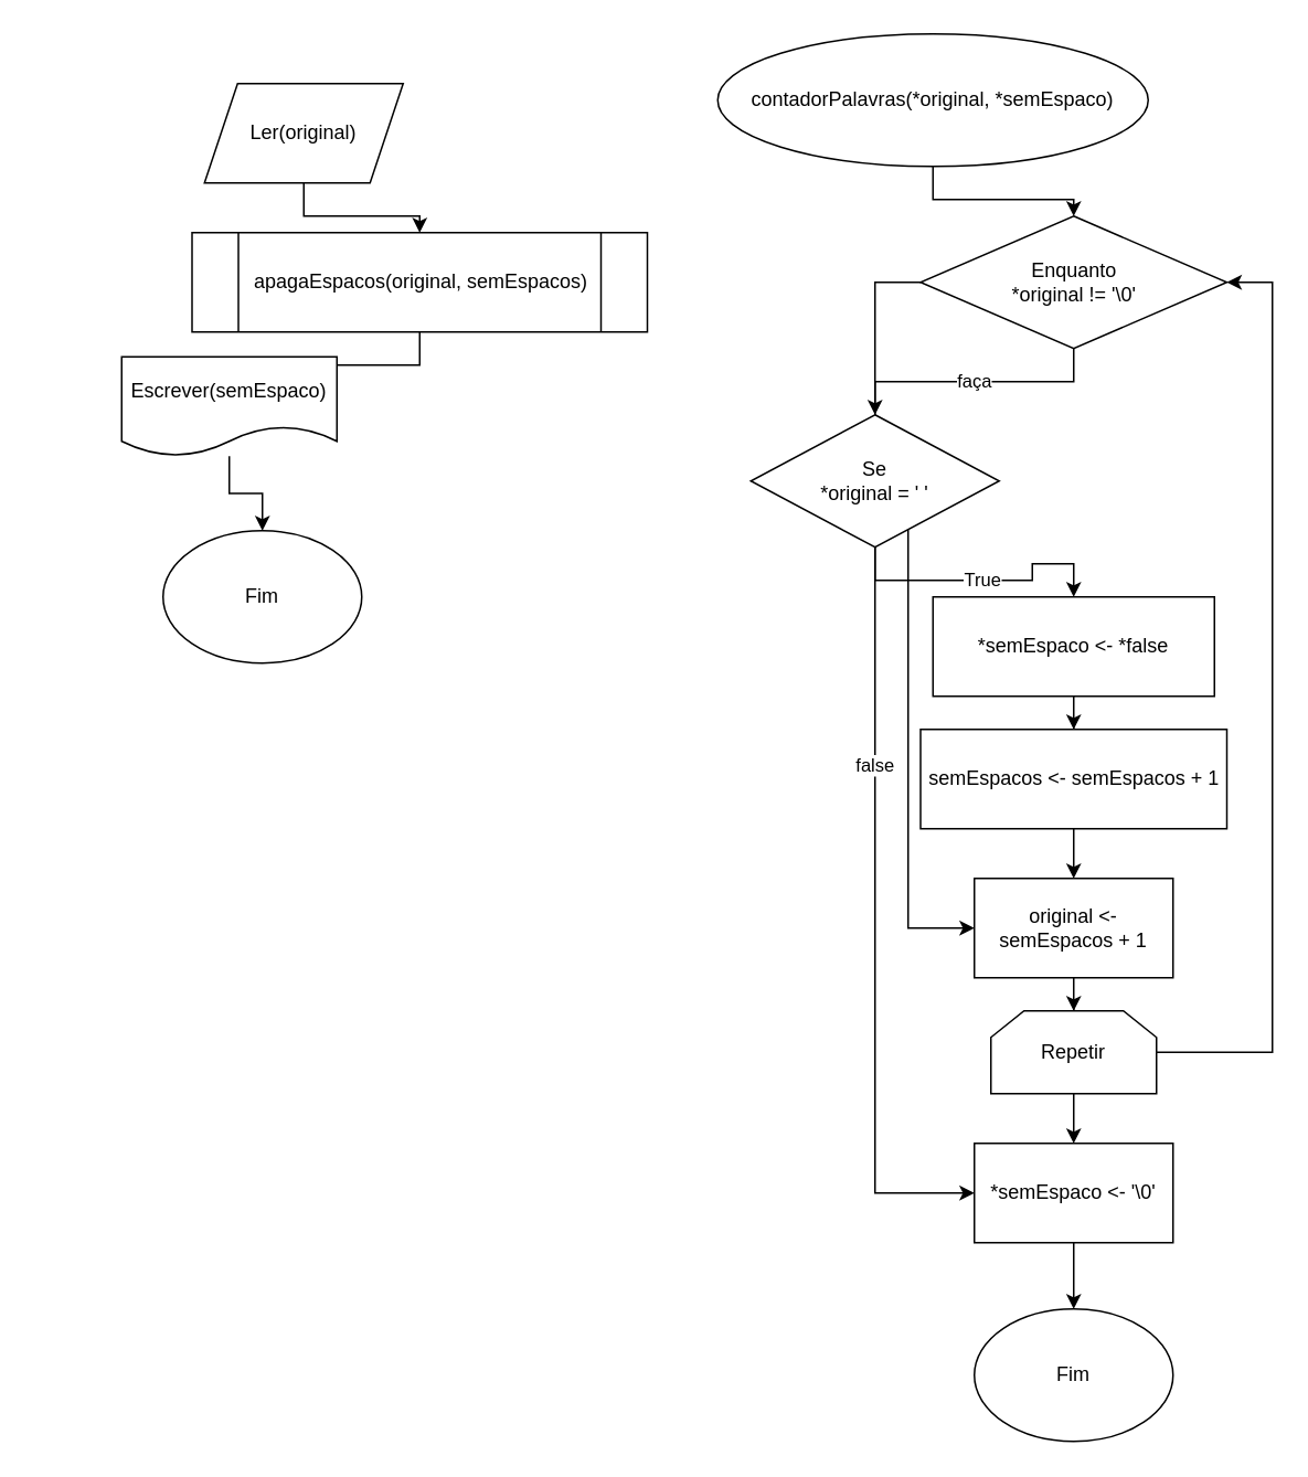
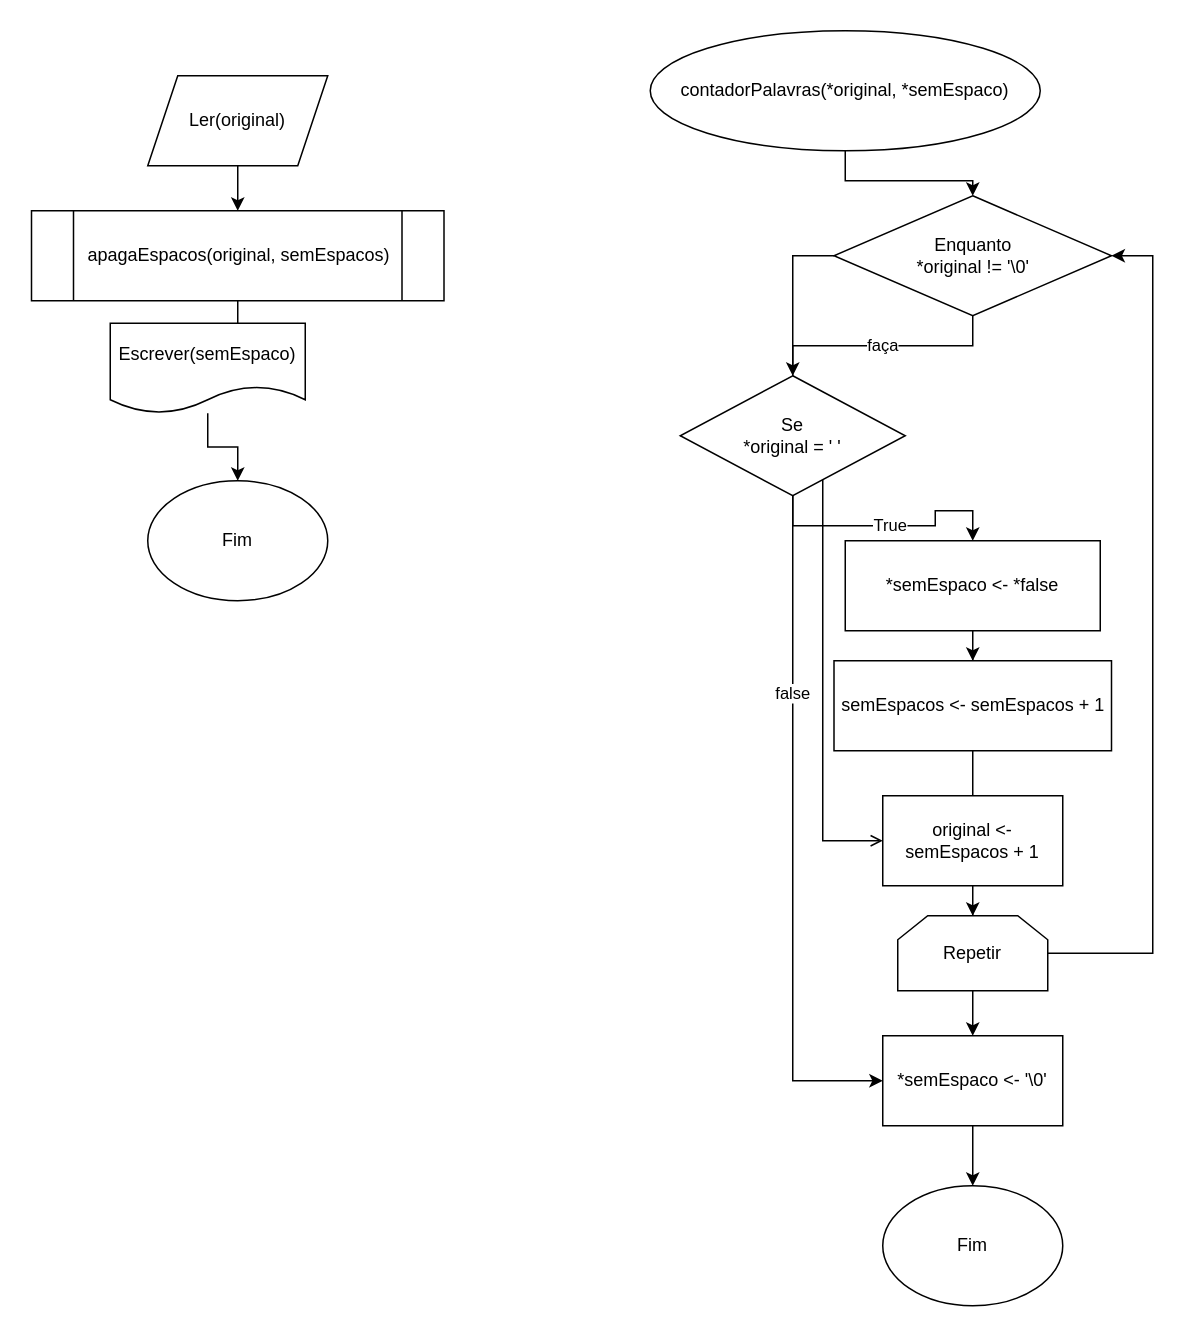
- <mxCell id="3" value="Ler(original)" style="shape=parallelogram;perimeter=parallelogramPerimeter;whiteSpace=wrap;html=1;fixedSize=1;" vertex="1" parent="1"><mxGeometry x="123" y="50" width="120" height="60" as="geometry" /></mxCell>
+ <mxCell id="3" value="Ler(original)" style="shape=parallelogram;perimeter=parallelogramPerimeter;whiteSpace=wrap;html=1;fixedSize=1;" vertex="1" parent="1"><mxGeometry x="98" y="50" width="120" height="60" as="geometry" /></mxCell>
- <mxCell id="5" value="apagaEspacos(original, semEspacos)" style="shape=process;whiteSpace=wrap;html=1;backgroundOutline=1;" vertex="1" parent="1"><mxGeometry x="115.5" y="140" width="275" height="60" as="geometry" /></mxCell>
+ <mxCell id="5" value="apagaEspacos(original, semEspacos)" style="shape=process;whiteSpace=wrap;html=1;backgroundOutline=1;" vertex="1" parent="1"><mxGeometry x="20.5" y="140" width="275" height="60" as="geometry" /></mxCell>
- <mxCell id="19" value="" style="edgeStyle=orthogonalEdgeStyle;rounded=0;orthogonalLoop=1;jettySize=auto;html=1;" edge="1" parent="1" source="20" target="22"><mxGeometry relative="1" as="geometry" /></mxCell>
+ <mxCell id="19" value="" style="edgeStyle=orthogonalEdgeStyle;rounded=0;orthogonalLoop=1;jettySize=auto;html=1;endArrow=none;" edge="1" parent="1" source="20" target="22"><mxGeometry relative="1" as="geometry" /></mxCell>
- <mxCell id="15" style="edgeStyle=orthogonalEdgeStyle;rounded=0;orthogonalLoop=1;jettySize=auto;html=1;exitX=0;exitY=0.5;exitDx=0;exitDy=0;entryX=0;entryY=0.5;entryDx=0;entryDy=0;" edge="1" parent="1" source="16" target="22"><mxGeometry relative="1" as="geometry"><Array as="points"><mxPoint x="548" y="290" /><mxPoint x="548" y="560" /></Array></mxGeometry></mxCell>
+ <mxCell id="15" style="edgeStyle=orthogonalEdgeStyle;rounded=0;orthogonalLoop=1;jettySize=auto;html=1;exitX=0;exitY=0.5;exitDx=0;exitDy=0;entryX=0;entryY=0.5;entryDx=0;entryDy=0;endArrow=open;" edge="1" parent="1" source="16" target="22"><mxGeometry relative="1" as="geometry"><Array as="points"><mxPoint x="548" y="290" /><mxPoint x="548" y="560" /></Array></mxGeometry></mxCell>
